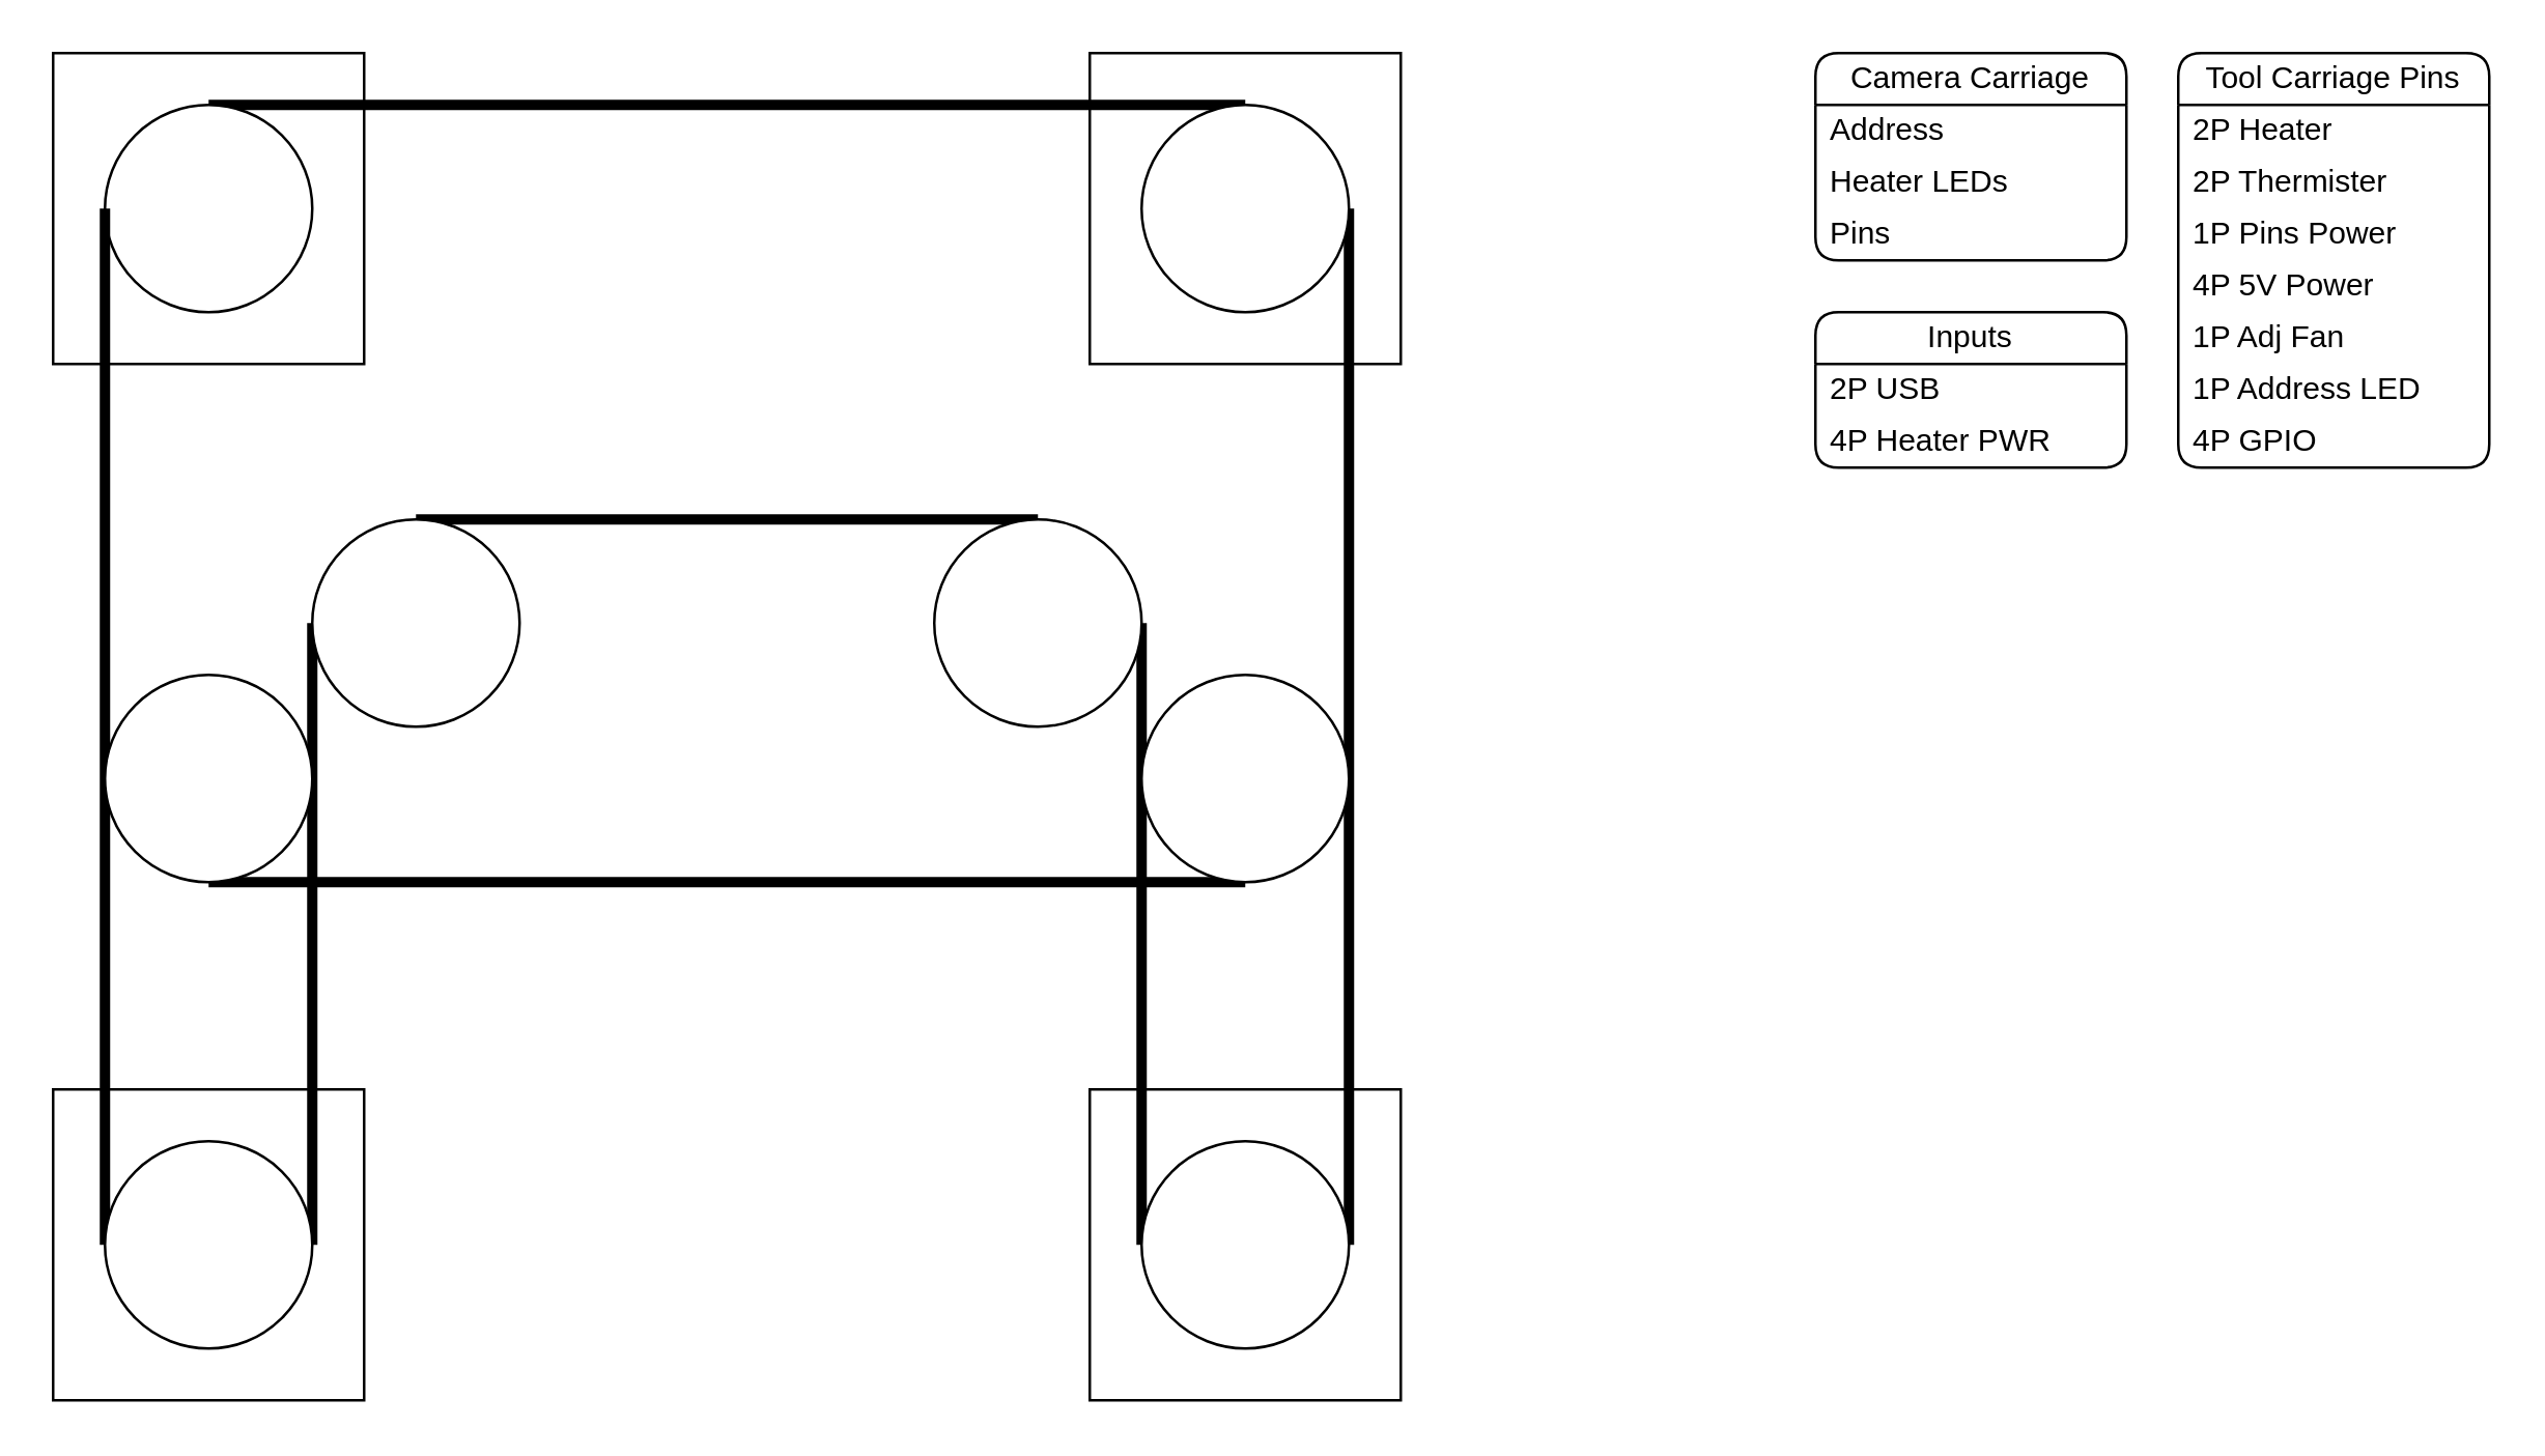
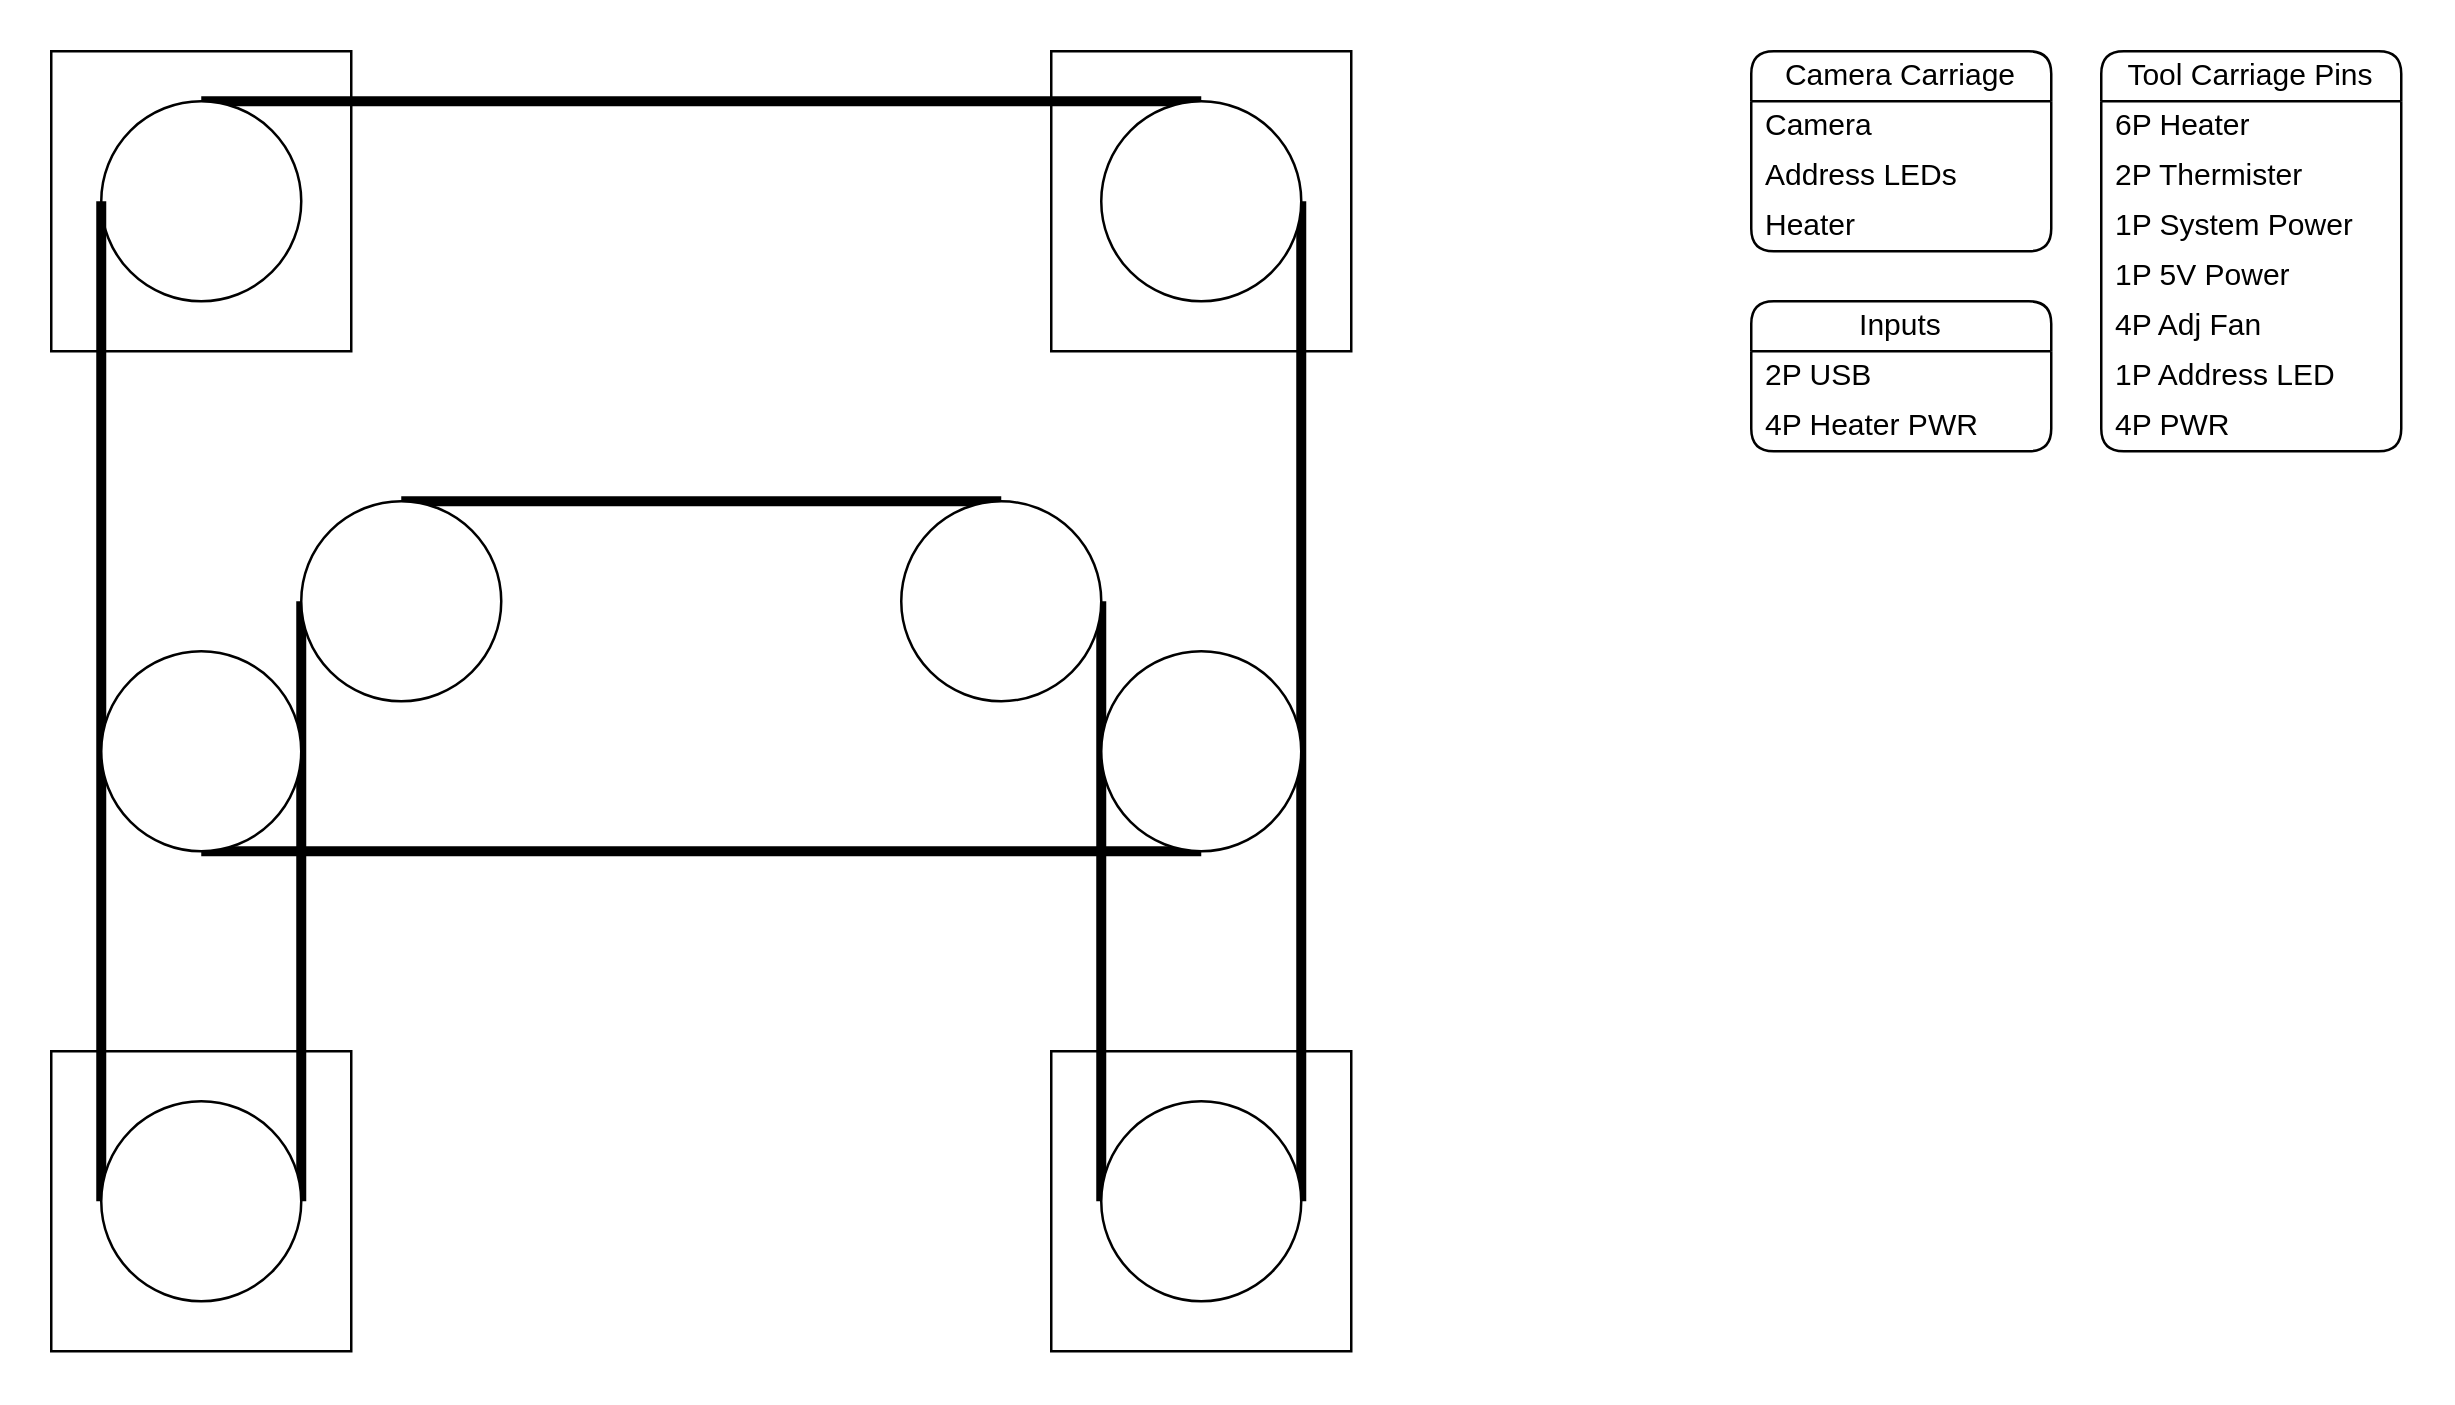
- <mxCell id="22" value="Address" style="text;strokeColor=none;fillColor=none;align=left;verticalAlign=middle;spacingLeft=4;spacingRight=4;overflow=hidden;points=[[0,0.5],[1,0.5]];portConstraint=eastwest;rotatable=0;whiteSpace=wrap;html=1;" vertex="1" parent="21"><mxGeometry y="20" width="120" height="20" as="geometry" /></mxCell>
+ <mxCell id="22" value="Camera" style="text;strokeColor=none;fillColor=none;align=left;verticalAlign=middle;spacingLeft=4;spacingRight=4;overflow=hidden;points=[[0,0.5],[1,0.5]];portConstraint=eastwest;rotatable=0;whiteSpace=wrap;html=1;" vertex="1" parent="21"><mxGeometry y="20" width="120" height="20" as="geometry" /></mxCell>
- <mxCell id="26" value="2P Heater" style="text;strokeColor=none;fillColor=none;align=left;verticalAlign=middle;spacingLeft=4;spacingRight=4;overflow=hidden;points=[[0,0.5],[1,0.5]];portConstraint=eastwest;rotatable=0;whiteSpace=wrap;html=1;" vertex="1" parent="25"><mxGeometry y="20" width="120" height="20" as="geometry" /></mxCell>
+ <mxCell id="26" value="6P Heater" style="text;strokeColor=none;fillColor=none;align=left;verticalAlign=middle;spacingLeft=4;spacingRight=4;overflow=hidden;points=[[0,0.5],[1,0.5]];portConstraint=eastwest;rotatable=0;whiteSpace=wrap;html=1;" vertex="1" parent="25"><mxGeometry y="20" width="120" height="20" as="geometry" /></mxCell>
- <mxCell id="23" value="Heater LEDs" style="text;strokeColor=none;fillColor=none;align=left;verticalAlign=middle;spacingLeft=4;spacingRight=4;overflow=hidden;points=[[0,0.5],[1,0.5]];portConstraint=eastwest;rotatable=0;whiteSpace=wrap;html=1;" vertex="1" parent="21"><mxGeometry y="40" width="120" height="20" as="geometry" /></mxCell>
+ <mxCell id="23" value="Address LEDs" style="text;strokeColor=none;fillColor=none;align=left;verticalAlign=middle;spacingLeft=4;spacingRight=4;overflow=hidden;points=[[0,0.5],[1,0.5]];portConstraint=eastwest;rotatable=0;whiteSpace=wrap;html=1;" vertex="1" parent="21"><mxGeometry y="40" width="120" height="20" as="geometry" /></mxCell>
- <mxCell id="24" value="Pins" style="text;strokeColor=none;fillColor=none;align=left;verticalAlign=middle;spacingLeft=4;spacingRight=4;overflow=hidden;points=[[0,0.5],[1,0.5]];portConstraint=eastwest;rotatable=0;whiteSpace=wrap;html=1;" vertex="1" parent="21"><mxGeometry y="60" width="120" height="20" as="geometry" /></mxCell>
+ <mxCell id="24" value="Heater" style="text;strokeColor=none;fillColor=none;align=left;verticalAlign=middle;spacingLeft=4;spacingRight=4;overflow=hidden;points=[[0,0.5],[1,0.5]];portConstraint=eastwest;rotatable=0;whiteSpace=wrap;html=1;" vertex="1" parent="21"><mxGeometry y="60" width="120" height="20" as="geometry" /></mxCell>
- <mxCell id="28" value="1P Pins Power" style="text;strokeColor=none;fillColor=none;align=left;verticalAlign=middle;spacingLeft=4;spacingRight=4;overflow=hidden;points=[[0,0.5],[1,0.5]];portConstraint=eastwest;rotatable=0;whiteSpace=wrap;html=1;" vertex="1" parent="25"><mxGeometry y="60" width="120" height="20" as="geometry" /></mxCell>
+ <mxCell id="28" value="1P System Power" style="text;strokeColor=none;fillColor=none;align=left;verticalAlign=middle;spacingLeft=4;spacingRight=4;overflow=hidden;points=[[0,0.5],[1,0.5]];portConstraint=eastwest;rotatable=0;whiteSpace=wrap;html=1;" vertex="1" parent="25"><mxGeometry y="60" width="120" height="20" as="geometry" /></mxCell>
- <mxCell id="29" value="4P 5V Power" style="text;strokeColor=none;fillColor=none;align=left;verticalAlign=middle;spacingLeft=4;spacingRight=4;overflow=hidden;points=[[0,0.5],[1,0.5]];portConstraint=eastwest;rotatable=0;whiteSpace=wrap;html=1;" vertex="1" parent="25"><mxGeometry y="80" width="120" height="20" as="geometry" /></mxCell>
+ <mxCell id="29" value="1P 5V Power" style="text;strokeColor=none;fillColor=none;align=left;verticalAlign=middle;spacingLeft=4;spacingRight=4;overflow=hidden;points=[[0,0.5],[1,0.5]];portConstraint=eastwest;rotatable=0;whiteSpace=wrap;html=1;" vertex="1" parent="25"><mxGeometry y="80" width="120" height="20" as="geometry" /></mxCell>
- <mxCell id="30" value="1P Adj Fan" style="text;strokeColor=none;fillColor=none;align=left;verticalAlign=middle;spacingLeft=4;spacingRight=4;overflow=hidden;points=[[0,0.5],[1,0.5]];portConstraint=eastwest;rotatable=0;whiteSpace=wrap;html=1;" vertex="1" parent="25"><mxGeometry y="100" width="120" height="20" as="geometry" /></mxCell>
+ <mxCell id="30" value="4P Adj Fan" style="text;strokeColor=none;fillColor=none;align=left;verticalAlign=middle;spacingLeft=4;spacingRight=4;overflow=hidden;points=[[0,0.5],[1,0.5]];portConstraint=eastwest;rotatable=0;whiteSpace=wrap;html=1;" vertex="1" parent="25"><mxGeometry y="100" width="120" height="20" as="geometry" /></mxCell>
- <mxCell id="32" value="4P GPIO" style="text;strokeColor=none;fillColor=none;align=left;verticalAlign=middle;spacingLeft=4;spacingRight=4;overflow=hidden;points=[[0,0.5],[1,0.5]];portConstraint=eastwest;rotatable=0;whiteSpace=wrap;html=1;" vertex="1" parent="25"><mxGeometry y="140" width="120" height="20" as="geometry" /></mxCell>
+ <mxCell id="32" value="4P PWR" style="text;strokeColor=none;fillColor=none;align=left;verticalAlign=middle;spacingLeft=4;spacingRight=4;overflow=hidden;points=[[0,0.5],[1,0.5]];portConstraint=eastwest;rotatable=0;whiteSpace=wrap;html=1;" vertex="1" parent="25"><mxGeometry y="140" width="120" height="20" as="geometry" /></mxCell>
